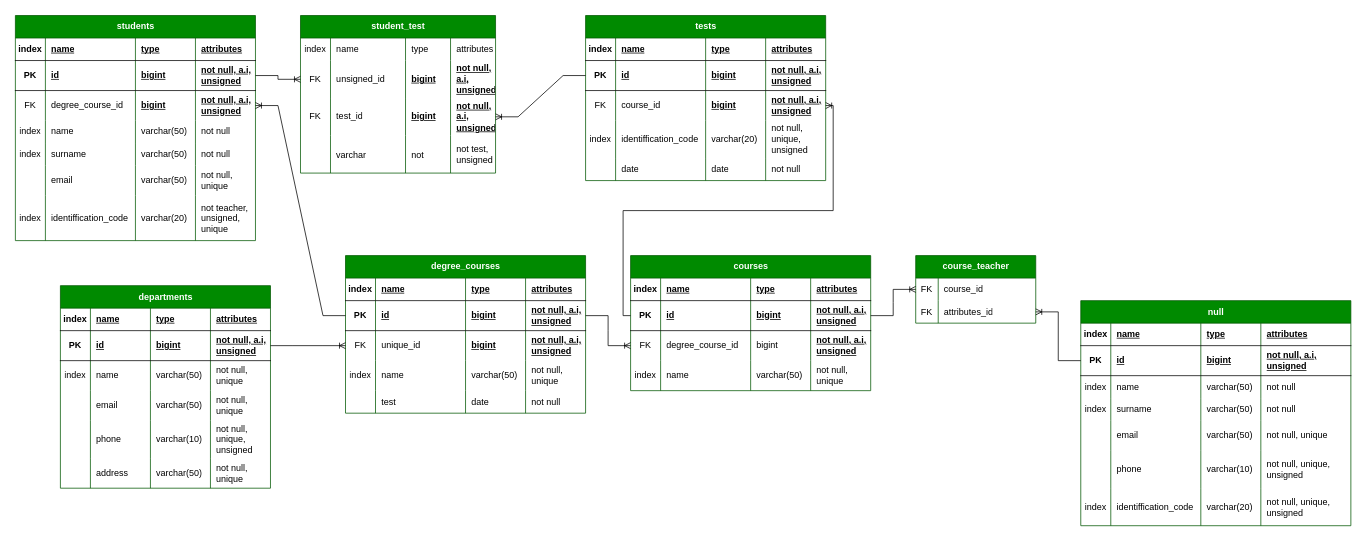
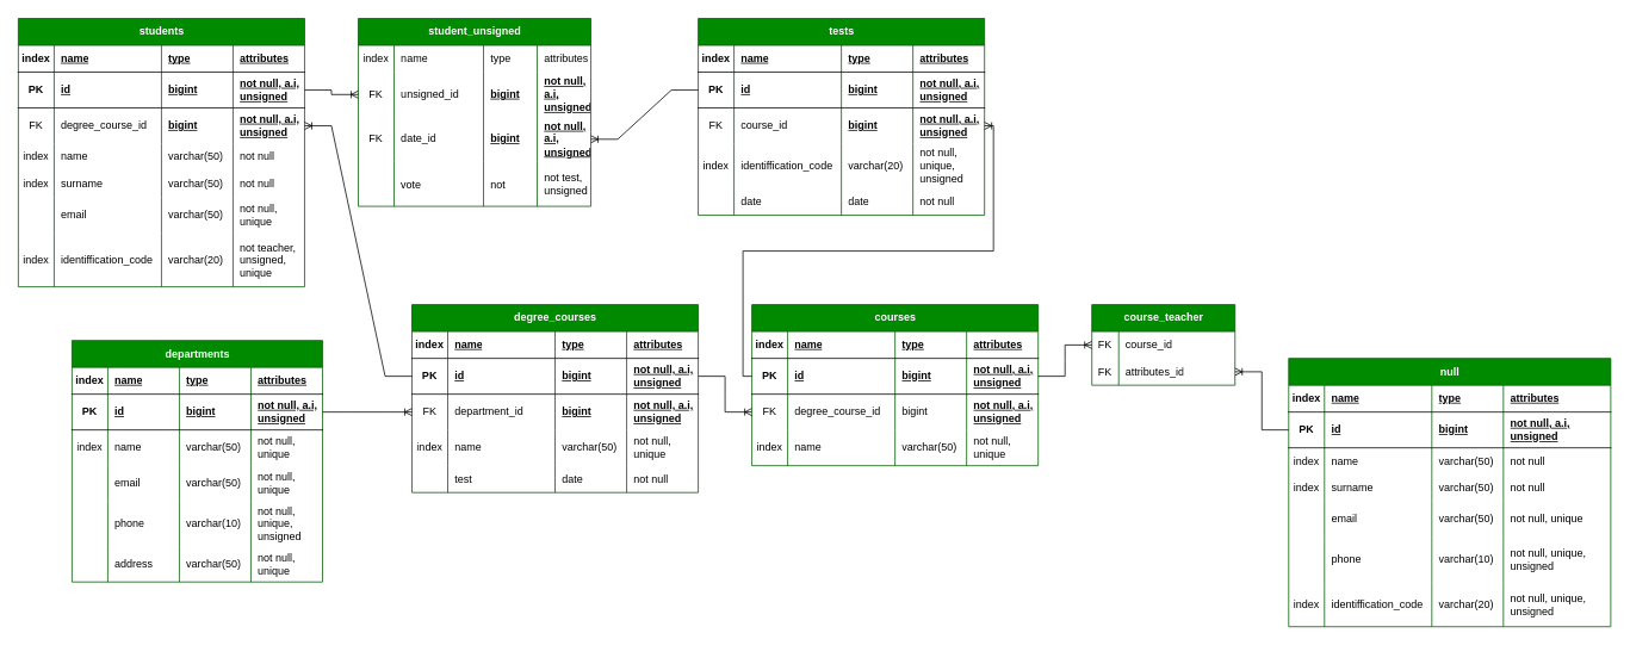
- <mxCell id="183" value="student_test" style="shape=table;startSize=30;container=1;collapsible=1;childLayout=tableLayout;fixedRows=1;rowLines=0;fontStyle=1;align=center;resizeLast=1;html=1;fillColor=#008a00;fontColor=#ffffff;strokeColor=#005700;" vertex="1" parent="1"><mxGeometry x="400" y="20" width="260" height="210" as="geometry" /></mxCell>
+ <mxCell id="183" value="student_unsigned" style="shape=table;startSize=30;container=1;collapsible=1;childLayout=tableLayout;fixedRows=1;rowLines=0;fontStyle=1;align=center;resizeLast=1;html=1;fillColor=#008a00;fontColor=#ffffff;strokeColor=#005700;" vertex="1" parent="1"><mxGeometry x="400" y="20" width="260" height="210" as="geometry" /></mxCell>
- <mxCell id="196" value="test_id" style="shape=partialRectangle;connectable=0;fillColor=none;top=0;left=0;bottom=0;right=0;align=left;spacingLeft=6;overflow=hidden;whiteSpace=wrap;html=1;" vertex="1" parent="194"><mxGeometry x="40" width="100" height="50" as="geometry"><mxRectangle width="100" height="50" as="alternateBounds" /></mxGeometry></mxCell>
+ <mxCell id="196" value="date_id" style="shape=partialRectangle;connectable=0;fillColor=none;top=0;left=0;bottom=0;right=0;align=left;spacingLeft=6;overflow=hidden;whiteSpace=wrap;html=1;" vertex="1" parent="194"><mxGeometry x="40" width="100" height="50" as="geometry"><mxRectangle width="100" height="50" as="alternateBounds" /></mxGeometry></mxCell>
- <mxCell id="201" value="varchar" style="shape=partialRectangle;connectable=0;fillColor=none;top=0;left=0;bottom=0;right=0;align=left;spacingLeft=6;overflow=hidden;" vertex="1" parent="199"><mxGeometry x="40" width="100" height="50" as="geometry"><mxRectangle width="100" height="50" as="alternateBounds" /></mxGeometry></mxCell>
+ <mxCell id="201" value="vote" style="shape=partialRectangle;connectable=0;fillColor=none;top=0;left=0;bottom=0;right=0;align=left;spacingLeft=6;overflow=hidden;" vertex="1" parent="199"><mxGeometry x="40" width="100" height="50" as="geometry"><mxRectangle width="100" height="50" as="alternateBounds" /></mxGeometry></mxCell>
- <mxCell id="46" value="unique_id" style="shape=partialRectangle;connectable=0;fillColor=none;top=0;left=0;bottom=0;right=0;align=left;spacingLeft=6;overflow=hidden;whiteSpace=wrap;html=1;" vertex="1" parent="44"><mxGeometry x="40" width="120" height="40" as="geometry"><mxRectangle width="120" height="40" as="alternateBounds" /></mxGeometry></mxCell>
+ <mxCell id="46" value="department_id" style="shape=partialRectangle;connectable=0;fillColor=none;top=0;left=0;bottom=0;right=0;align=left;spacingLeft=6;overflow=hidden;whiteSpace=wrap;html=1;" vertex="1" parent="44"><mxGeometry x="40" width="120" height="40" as="geometry"><mxRectangle width="120" height="40" as="alternateBounds" /></mxGeometry></mxCell>
